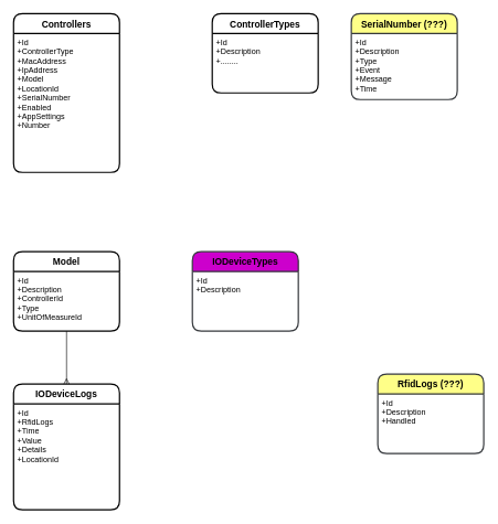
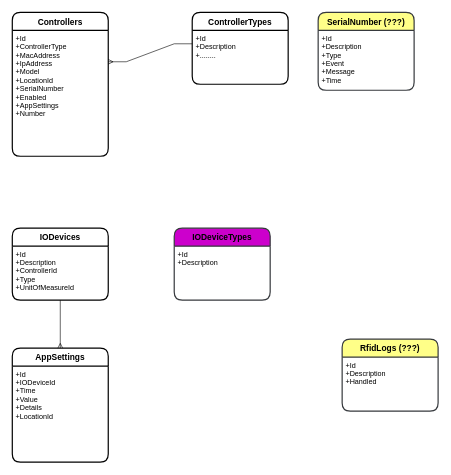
+ <mxCell id="10" value="" style="edgeStyle=entityRelationEdgeStyle;fontSize=12;html=1;endArrow=ERmany;rounded=0;entryX=1;entryY=0.25;entryDx=0;entryDy=0;exitX=0;exitY=0.25;exitDx=0;exitDy=0;" edge="1" parent="1" source="5" target="3"><mxGeometry width="100" height="100" relative="1" as="geometry"><mxPoint x="550" y="230" as="sourcePoint" /><mxPoint x="650" y="130" as="targetPoint" /></mxGeometry></mxCell>
- <mxCell id="6" value="Model" style="swimlane;childLayout=stackLayout;horizontal=1;startSize=30;horizontalStack=0;rounded=1;fontSize=14;fontStyle=1;strokeWidth=2;resizeParent=0;resizeLast=1;shadow=0;dashed=0;align=center;" vertex="1" parent="1"><mxGeometry x="20" y="380" width="160" height="120" as="geometry" /></mxCell>
+ <mxCell id="6" value="IODevices" style="swimlane;childLayout=stackLayout;horizontal=1;startSize=30;horizontalStack=0;rounded=1;fontSize=14;fontStyle=1;strokeWidth=2;resizeParent=0;resizeLast=1;shadow=0;dashed=0;align=center;" vertex="1" parent="1"><mxGeometry x="20" y="380" width="160" height="120" as="geometry" /></mxCell>
- <mxCell id="13" value="IODeviceLogs" style="swimlane;childLayout=stackLayout;horizontal=1;startSize=30;horizontalStack=0;rounded=1;fontSize=14;fontStyle=1;strokeWidth=2;resizeParent=0;resizeLast=1;shadow=0;dashed=0;align=center;" vertex="1" parent="1"><mxGeometry x="20" y="580" width="160" height="190" as="geometry" /></mxCell>
+ <mxCell id="13" value="AppSettings" style="swimlane;childLayout=stackLayout;horizontal=1;startSize=30;horizontalStack=0;rounded=1;fontSize=14;fontStyle=1;strokeWidth=2;resizeParent=0;resizeLast=1;shadow=0;dashed=0;align=center;" vertex="1" parent="1"><mxGeometry x="20" y="580" width="160" height="190" as="geometry" /></mxCell>
- <mxCell id="14" value="+Id&#10;+RfidLogs&#10;+Time&#10;+Value&#10;+Details&#10;+LocationId" style="align=left;strokeColor=none;fillColor=none;spacingLeft=4;fontSize=12;verticalAlign=top;resizable=0;rotatable=0;part=1;" vertex="1" parent="13"><mxGeometry y="30" width="160" height="160" as="geometry" /></mxCell>
+ <mxCell id="14" value="+Id&#10;+IODeviceId&#10;+Time&#10;+Value&#10;+Details&#10;+LocationId" style="align=left;strokeColor=none;fillColor=none;spacingLeft=4;fontSize=12;verticalAlign=top;resizable=0;rotatable=0;part=1;" vertex="1" parent="13"><mxGeometry y="30" width="160" height="160" as="geometry" /></mxCell>
